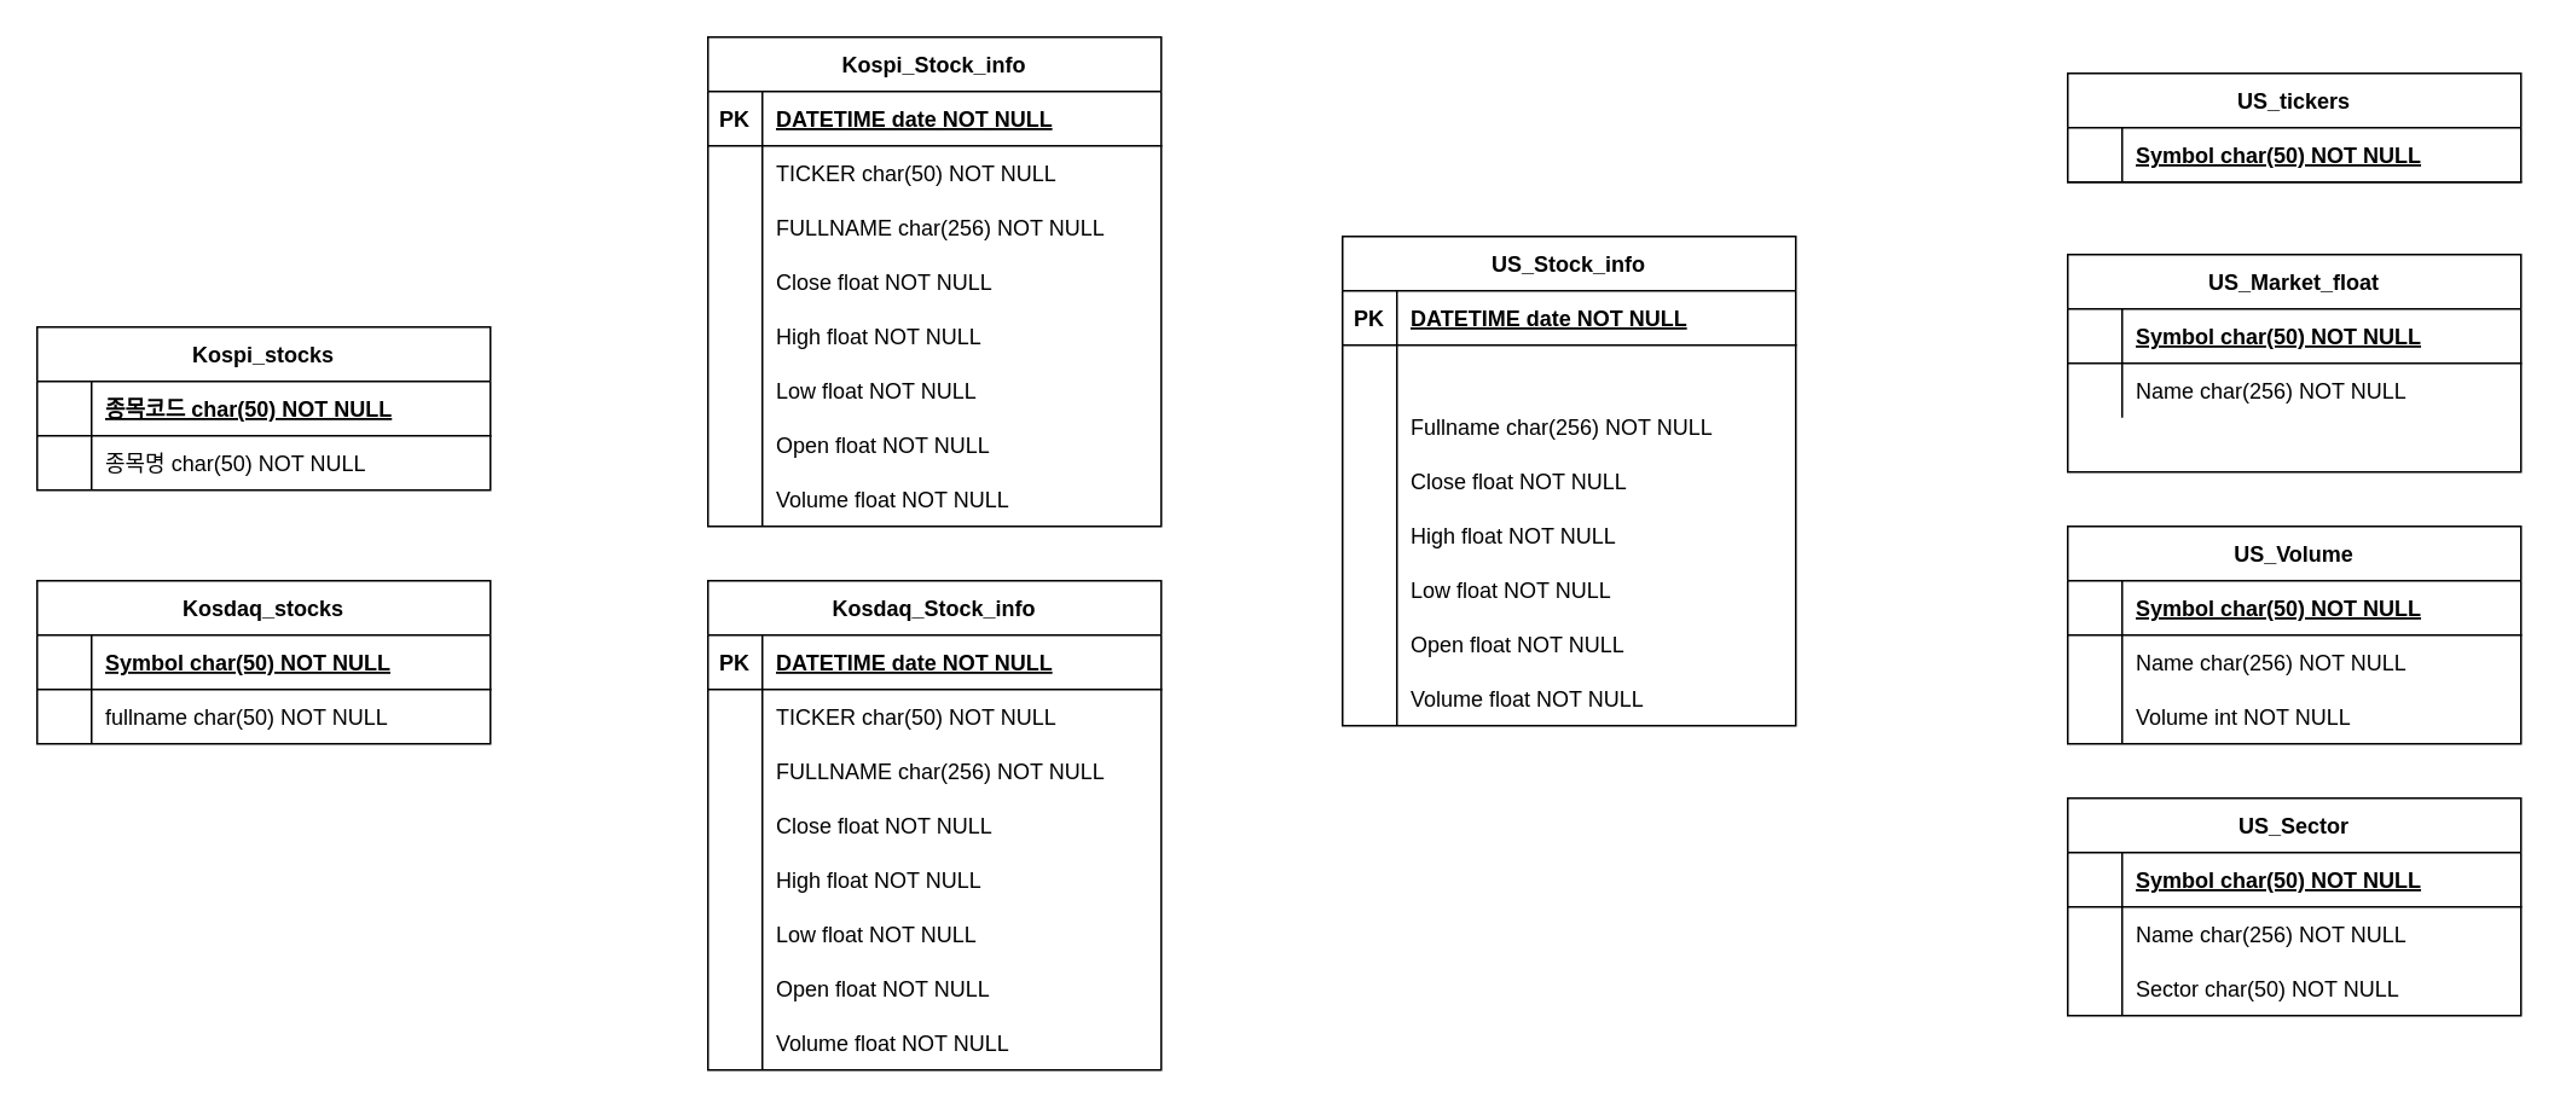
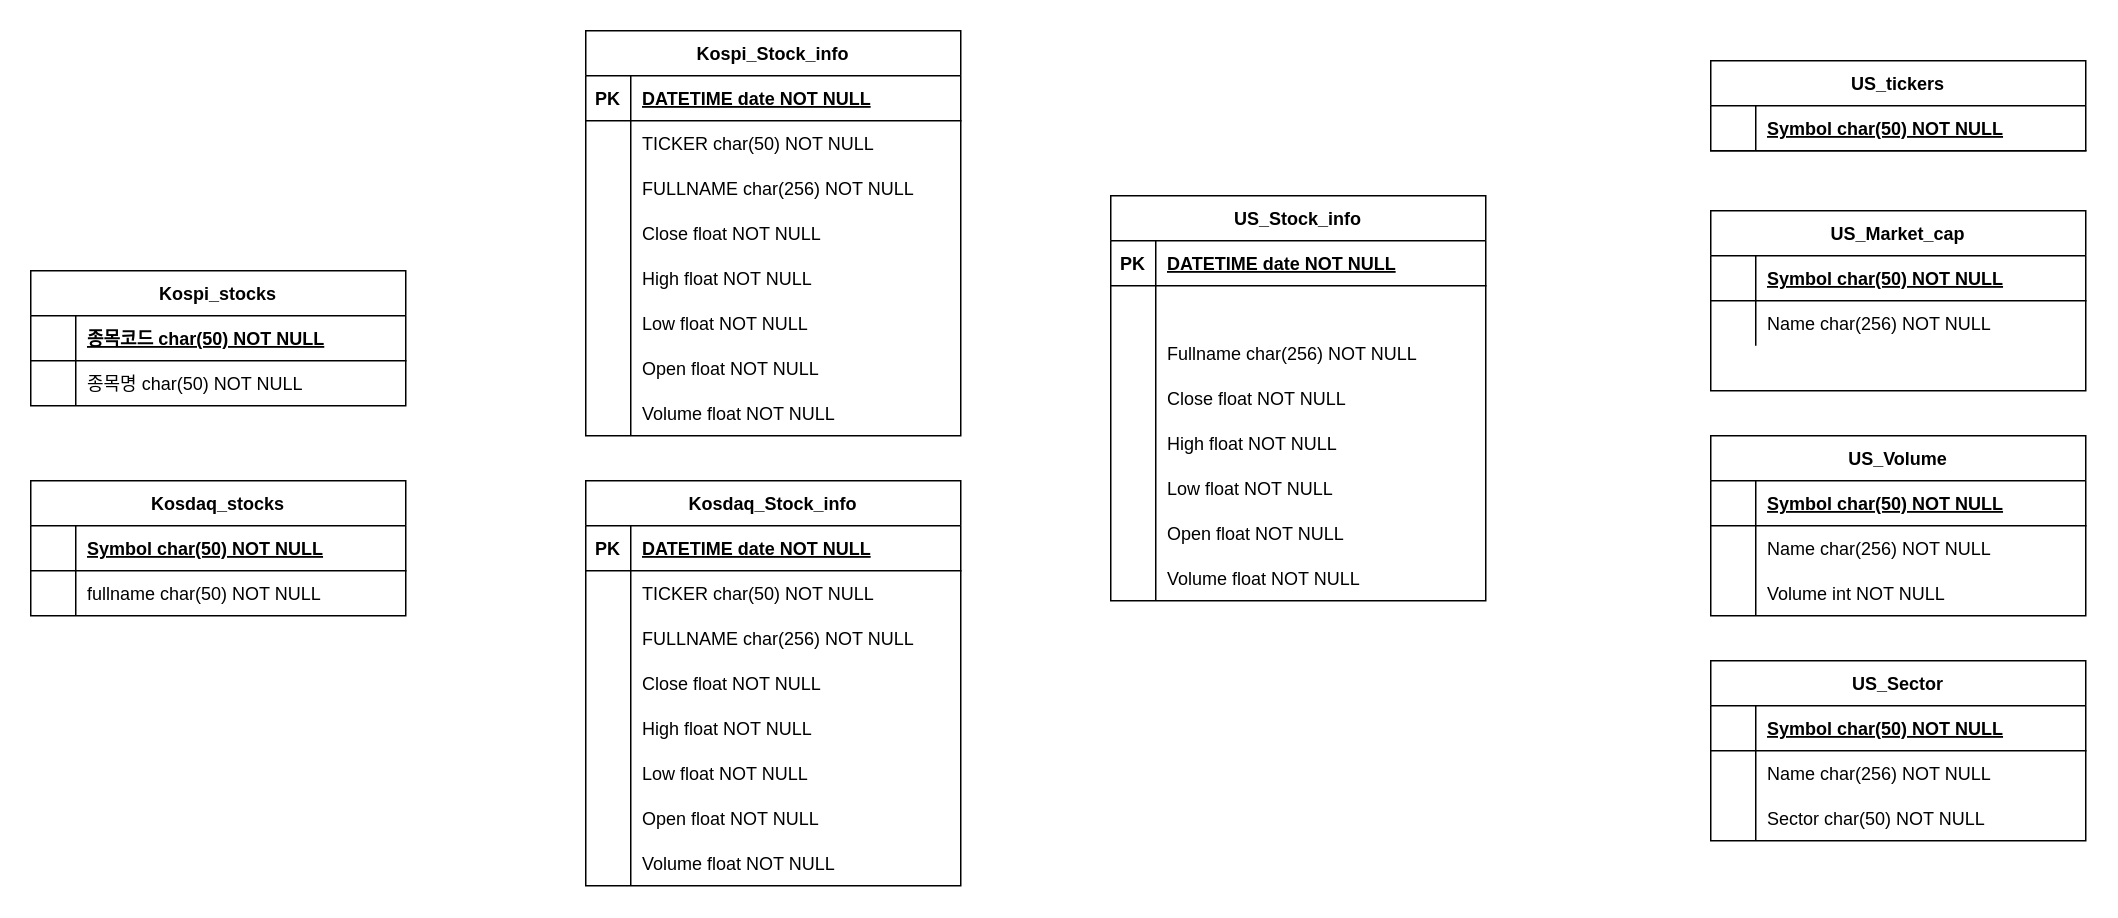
- <mxCell id="50" value="US_Market_float" style="shape=table;startSize=30;container=1;collapsible=1;childLayout=tableLayout;fixedRows=1;rowLines=0;fontStyle=1;align=center;resizeLast=1;" vertex="1" parent="1"><mxGeometry x="1140" y="140" width="250" height="120" as="geometry" /></mxCell>
+ <mxCell id="50" value="US_Market_cap" style="shape=table;startSize=30;container=1;collapsible=1;childLayout=tableLayout;fixedRows=1;rowLines=0;fontStyle=1;align=center;resizeLast=1;" vertex="1" parent="1"><mxGeometry x="1140" y="140" width="250" height="120" as="geometry" /></mxCell>
